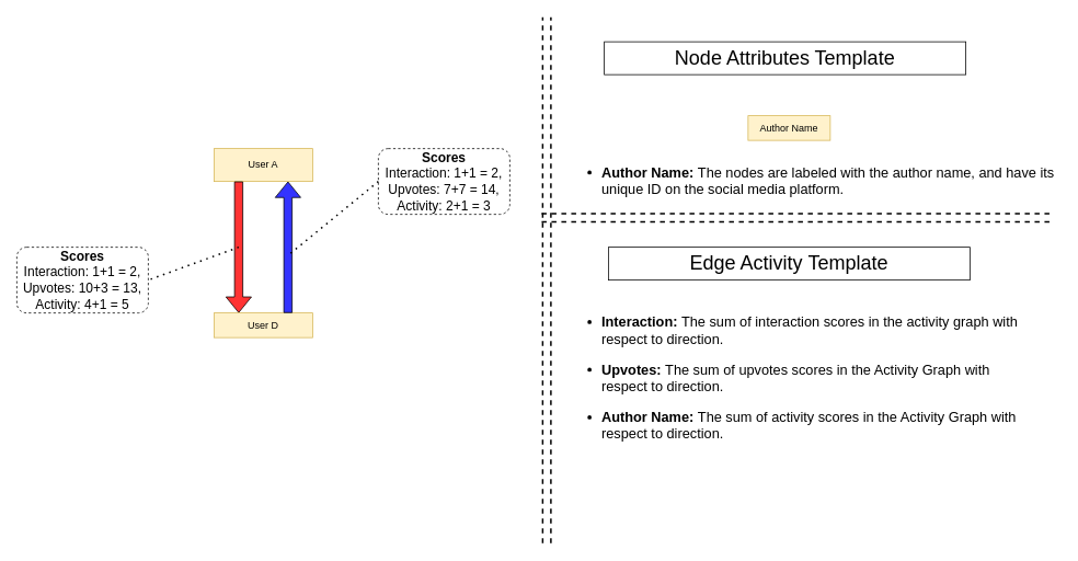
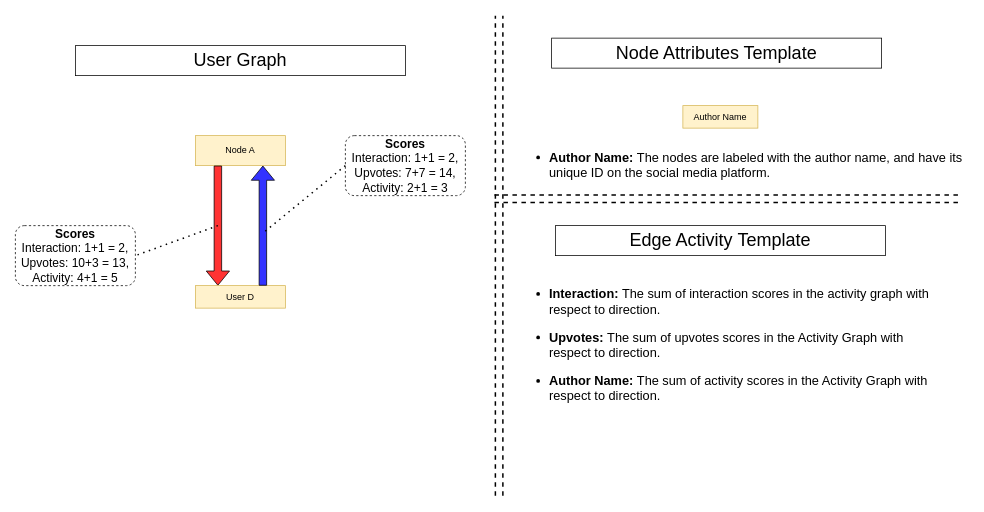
+ <mxCell id="8" value="&lt;font style=&quot;font-size: 24px&quot;&gt;User Graph&lt;/font&gt;" style="text;html=1;fillColor=none;align=center;verticalAlign=middle;whiteSpace=wrap;rounded=0;strokeColor=#000000;" parent="1" vertex="1"><mxGeometry x="100" width="440" height="40" as="geometry" y="60" /></mxCell>
- <mxCell id="3" value="User A" style="rounded=0;whiteSpace=wrap;html=1;fillColor=#fff2cc;strokeColor=#d6b656;" parent="1" vertex="1"><mxGeometry x="260" y="180" width="120" height="40" as="geometry" /></mxCell>
+ <mxCell id="3" value="Node A" style="rounded=0;whiteSpace=wrap;html=1;fillColor=#fff2cc;strokeColor=#d6b656;" parent="1" vertex="1"><mxGeometry x="260" y="180" width="120" height="40" as="geometry" /></mxCell>
